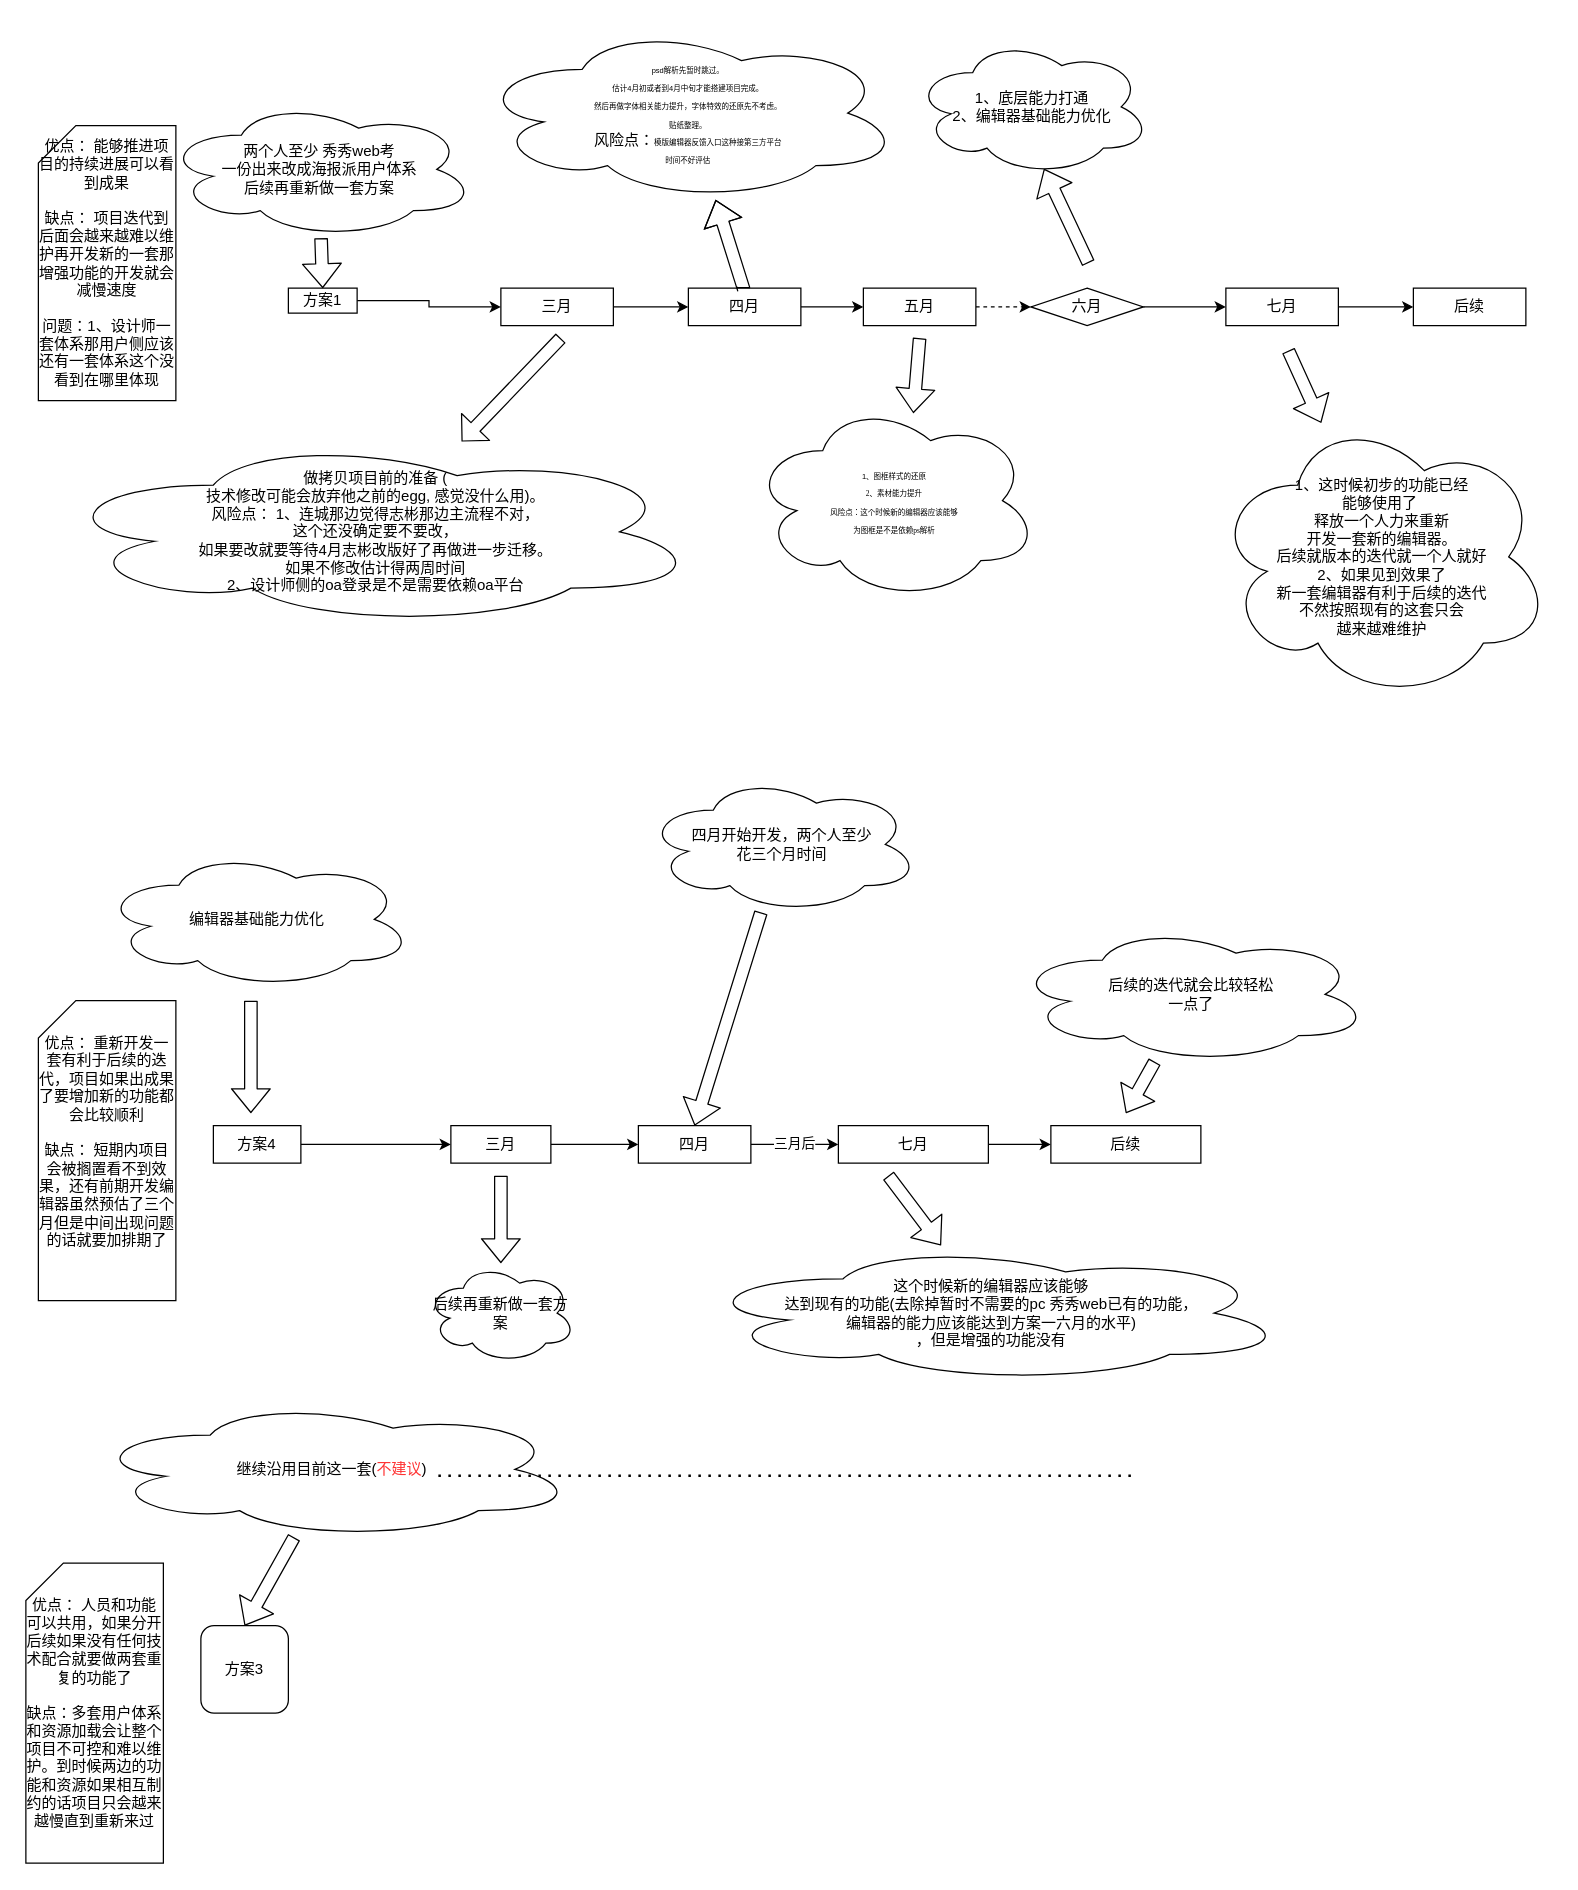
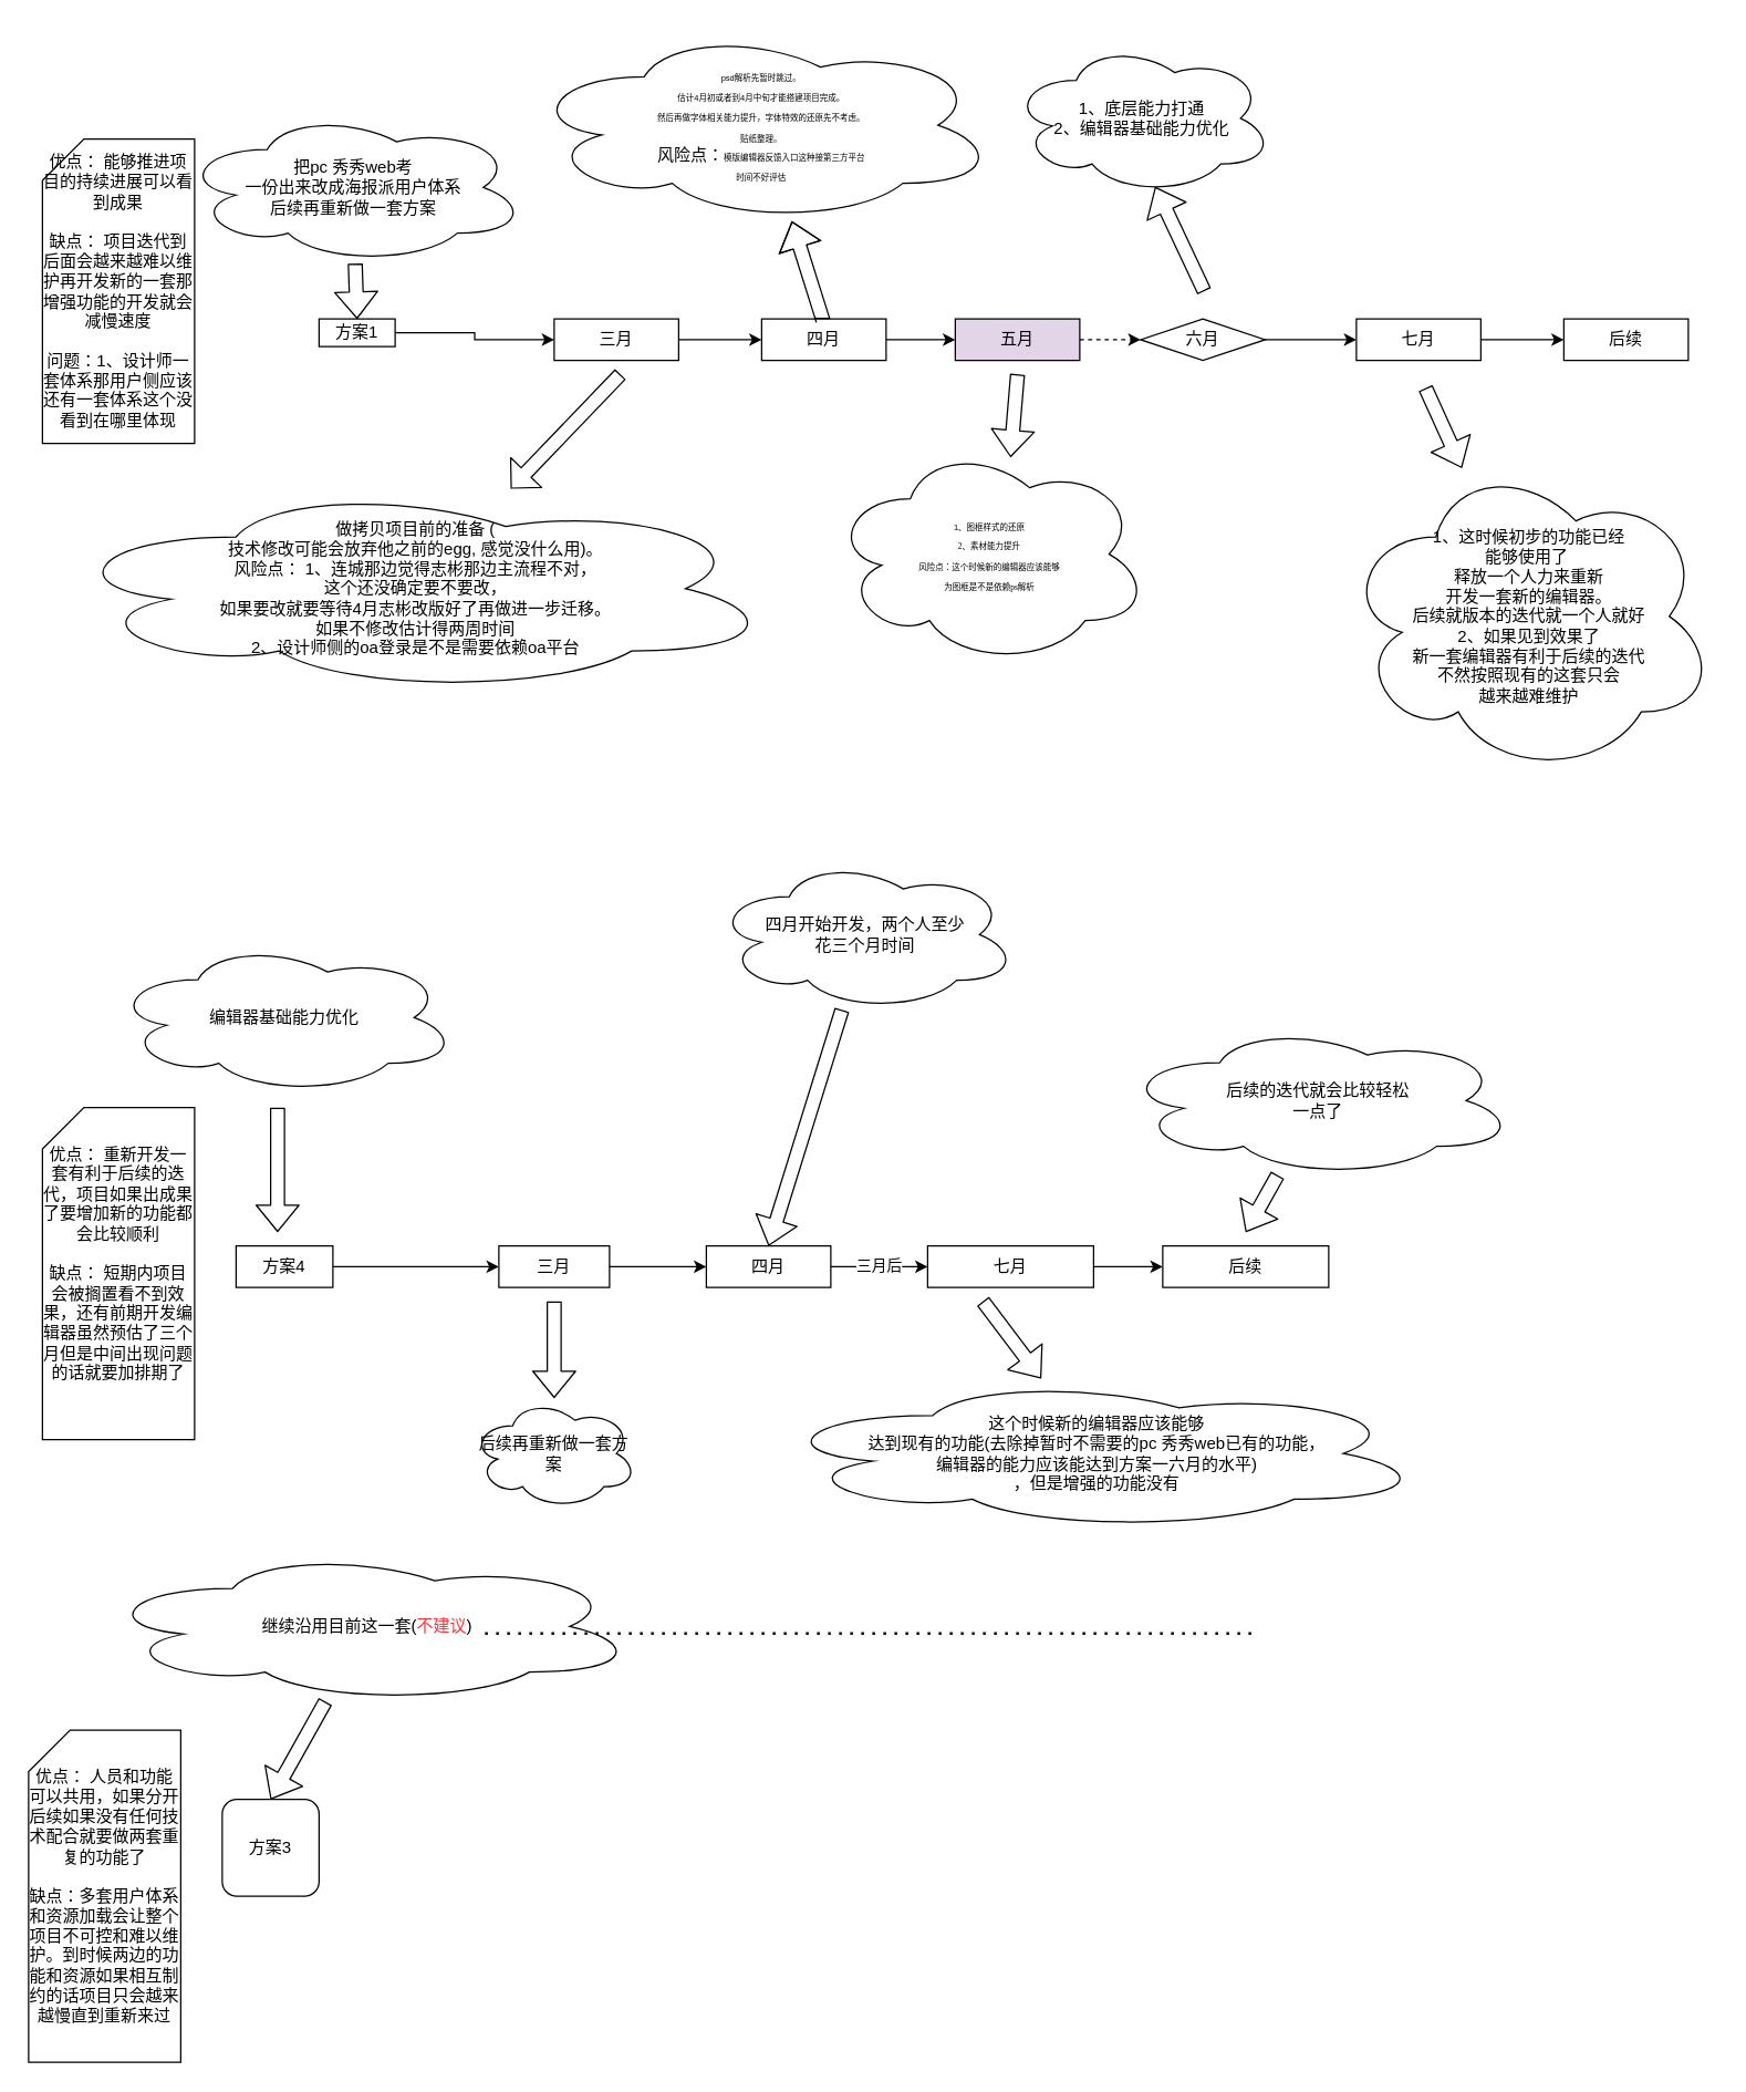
- <mxCell id="15" value="两个人至少 秀秀web考&lt;br&gt;一份出来改成海报派用户体系&lt;br&gt;后续再重新做一套方案" style="ellipse;shape=cloud;whiteSpace=wrap;html=1;" vertex="1" parent="1"><mxGeometry x="130" y="80" width="250" height="110" as="geometry" /></mxCell>
+ <mxCell id="15" value="把pc 秀秀web考&lt;br&gt;一份出来改成海报派用户体系&lt;br&gt;后续再重新做一套方案" style="ellipse;shape=cloud;whiteSpace=wrap;html=1;" vertex="1" parent="1"><mxGeometry x="130" y="80" width="250" height="110" as="geometry" /></mxCell>
- <mxCell id="7" value="五月" style="rounded=0;whiteSpace=wrap;html=1;" vertex="1" parent="1"><mxGeometry x="690" y="230" width="90" height="30" as="geometry" /></mxCell>
+ <mxCell id="7" value="五月" style="rounded=0;whiteSpace=wrap;html=1;fillColor=#e1d5e7;" vertex="1" parent="1"><mxGeometry x="690" y="230" width="90" height="30" as="geometry" /></mxCell>
